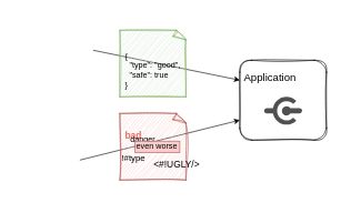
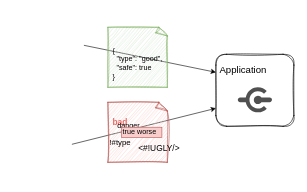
- <mxCell id="13" value="even worse" style="text;html=1;strokeColor=#b85450;fillColor=#f8cecc;align=left;verticalAlign=middle;whiteSpace=wrap;rounded=0;" vertex="1" parent="1"><mxGeometry x="201.75" y="211.5" width="67.25" height="17" as="geometry" /></mxCell>
+ <mxCell id="13" value="true worse" style="text;html=1;strokeColor=#b85450;fillColor=#f8cecc;align=left;verticalAlign=middle;whiteSpace=wrap;rounded=0;" vertex="1" parent="1"><mxGeometry x="201.75" y="211.5" width="67.25" height="17" as="geometry" /></mxCell>
